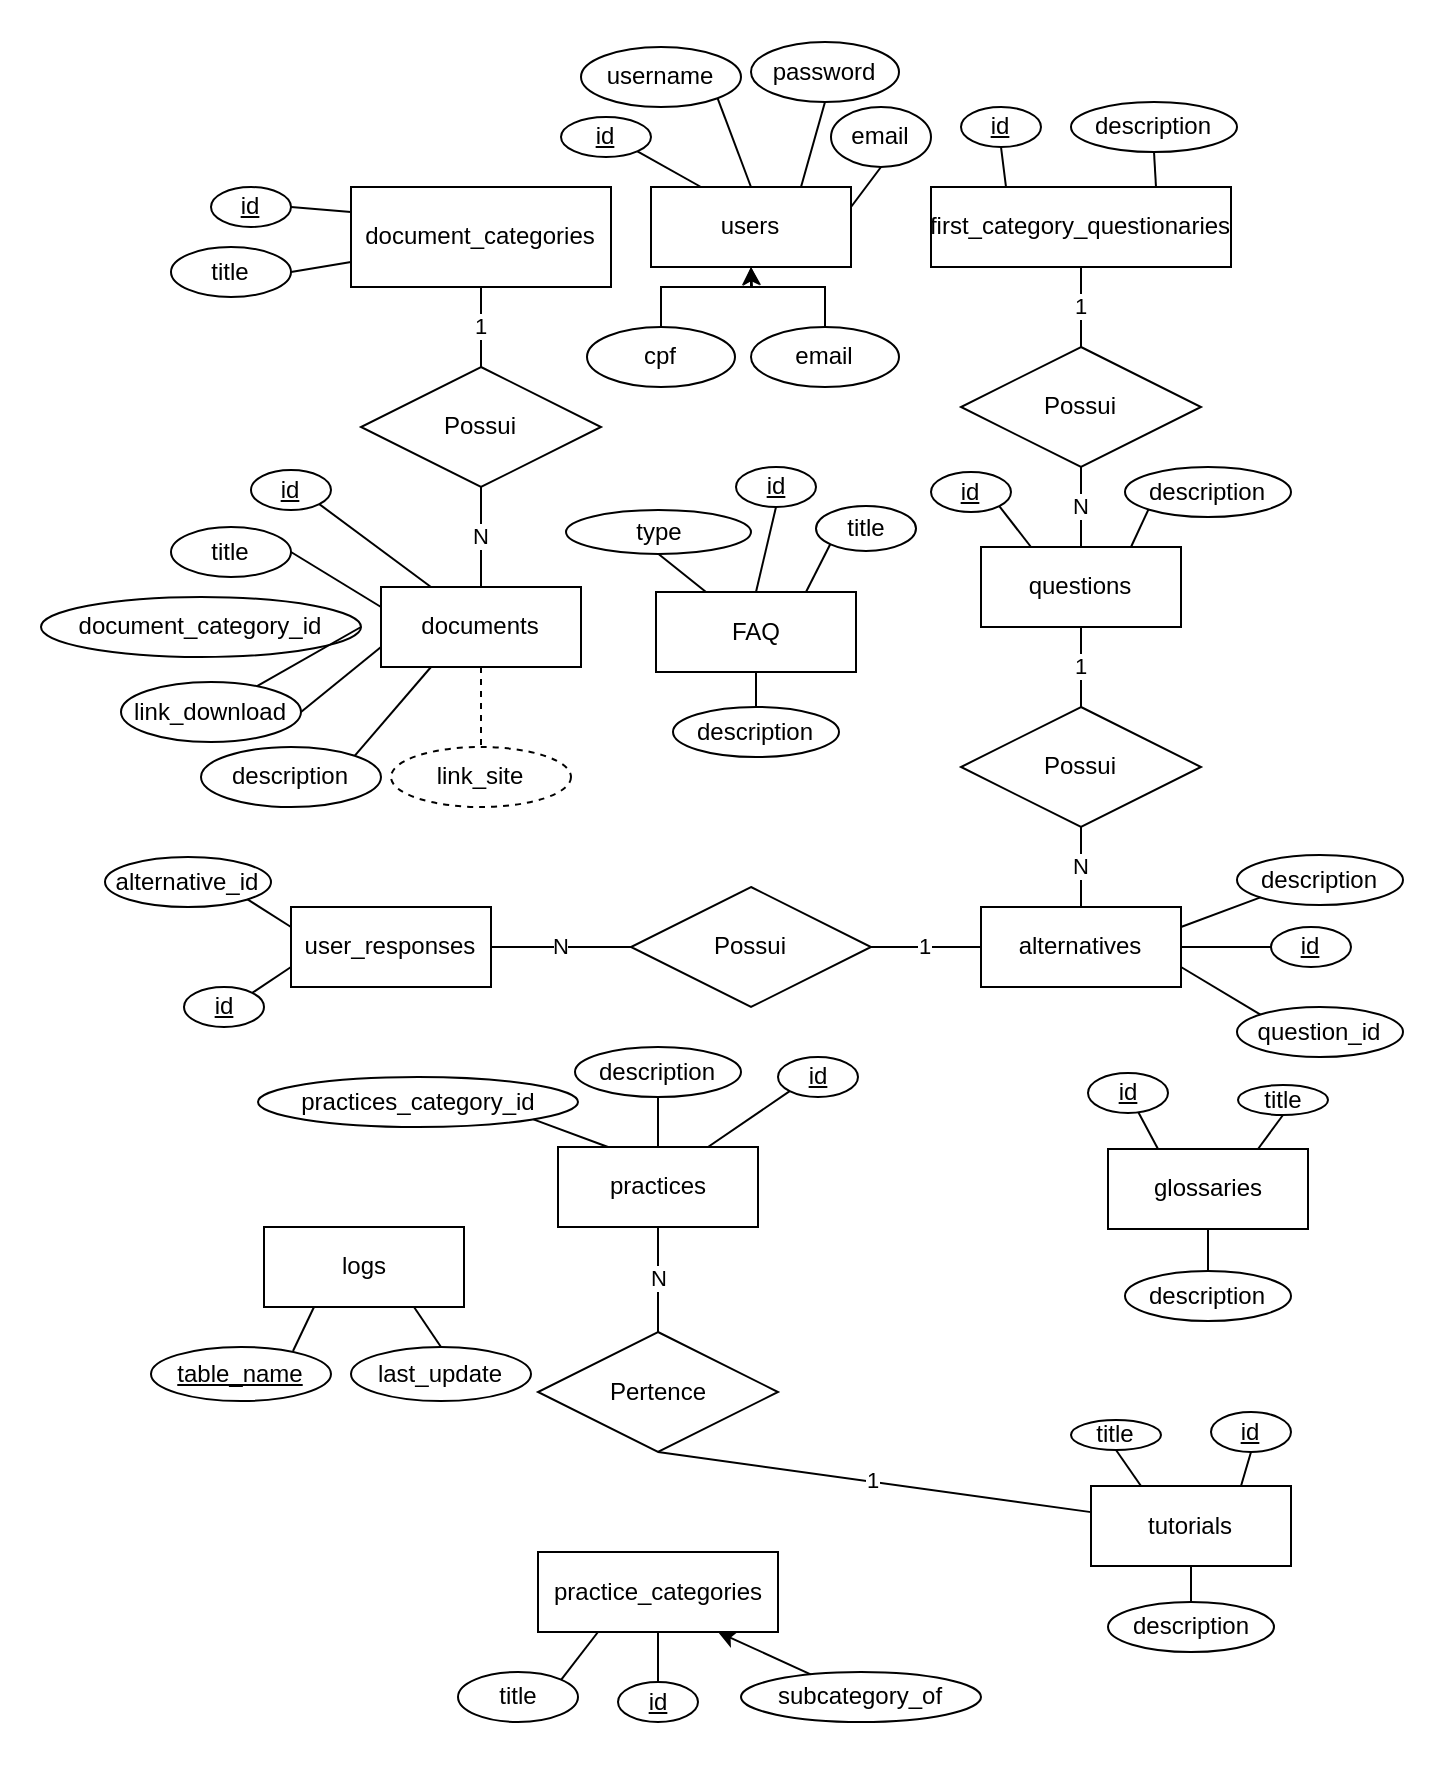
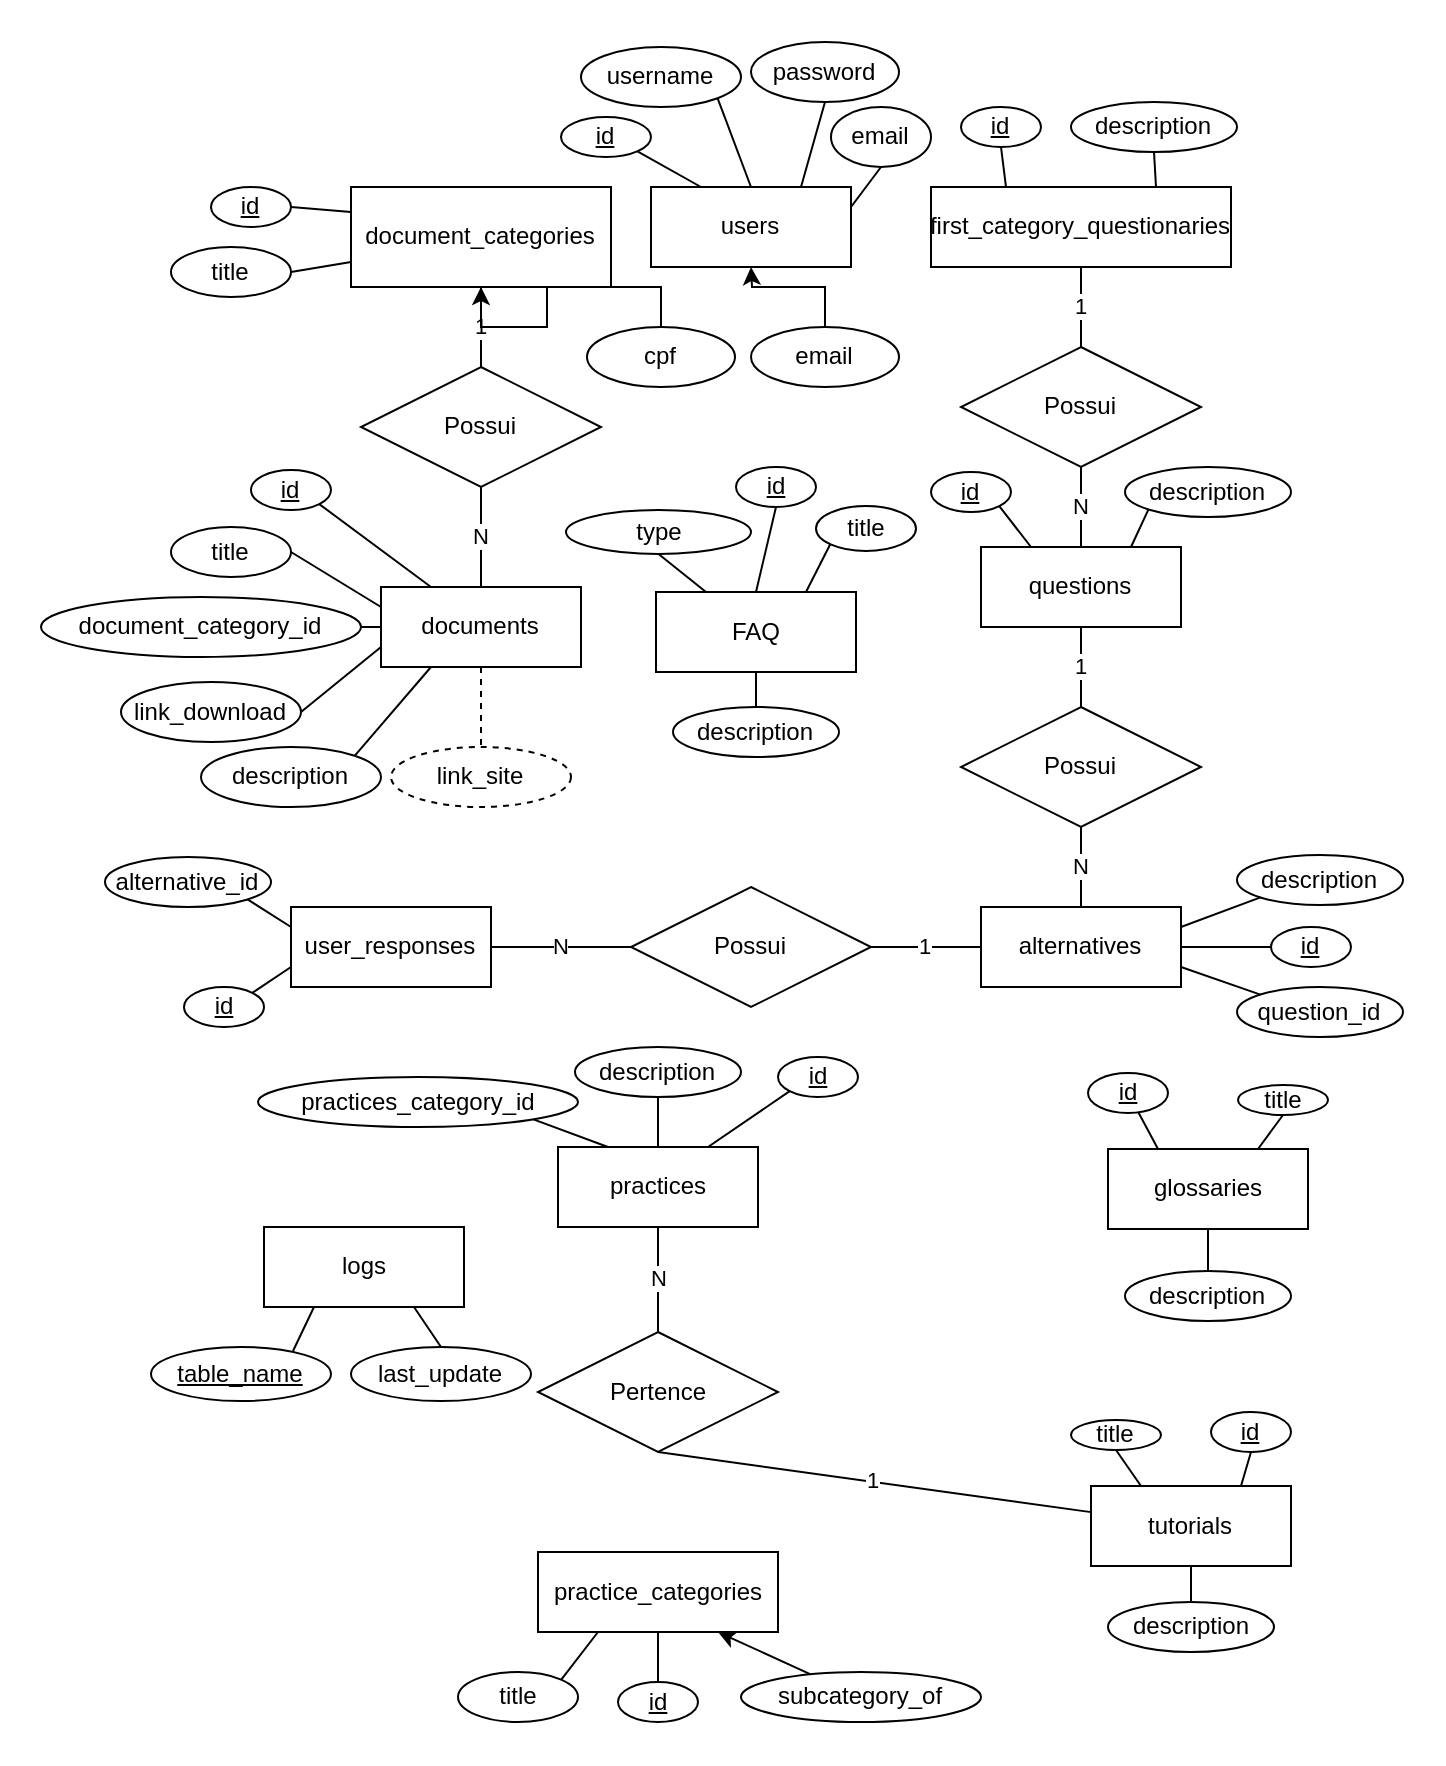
- <mxCell id="109" style="edgeStyle=orthogonalEdgeStyle;rounded=0;orthogonalLoop=1;jettySize=auto;html=1;entryX=0.5;entryY=1;entryDx=0;entryDy=0;" edge="1" parent="1" source="110" target="4"><mxGeometry relative="1" as="geometry" /></mxCell>
+ <mxCell id="109" style="edgeStyle=orthogonalEdgeStyle;rounded=0;orthogonalLoop=1;jettySize=auto;html=1;" edge="1" parent="1" source="110" target="3"><mxGeometry relative="1" as="geometry" /></mxCell>
- <mxCell id="62" value="" style="endArrow=none;html=1;rounded=0;exitX=1;exitY=0.5;exitDx=0;exitDy=0;" parent="1" source="46" target="47" edge="1"><mxGeometry relative="1" as="geometry"><mxPoint x="-25" y="453" as="sourcePoint" /><mxPoint x="135" y="453" as="targetPoint" /></mxGeometry></mxCell>
+ <mxCell id="62" value="" style="endArrow=none;html=1;rounded=0;exitX=1;exitY=0.5;exitDx=0;exitDy=0;entryX=0;entryY=0.5;entryDx=0;entryDy=0;" parent="1" source="46" target="2" edge="1"><mxGeometry relative="1" as="geometry"><mxPoint x="-25" y="453" as="sourcePoint" /><mxPoint x="135" y="453" as="targetPoint" /></mxGeometry></mxCell>
- <mxCell id="41" value="question_id" style="ellipse;whiteSpace=wrap;html=1;align=center;" parent="1" vertex="1"><mxGeometry x="618" y="503" width="83" height="25" as="geometry" /></mxCell>
+ <mxCell id="41" value="question_id" style="ellipse;whiteSpace=wrap;html=1;align=center;" parent="1" vertex="1"><mxGeometry x="618" y="493" width="83" height="25" as="geometry" /></mxCell>
